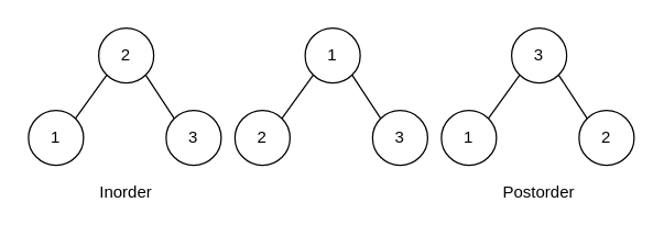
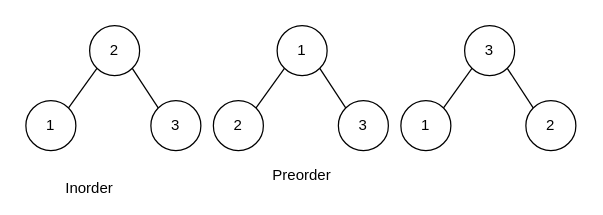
- <mxCell id="17" value="Inorder" style="text;html=1;strokeColor=none;fillColor=none;align=center;verticalAlign=middle;whiteSpace=wrap;rounded=0;" vertex="1" parent="1"><mxGeometry x="71" y="130" width="40" height="20" as="geometry" /></mxCell>
+ <mxCell id="17" value="Inorder" style="text;html=1;strokeColor=none;fillColor=none;align=center;verticalAlign=middle;whiteSpace=wrap;rounded=0;" vertex="1" parent="1"><mxGeometry x="51" y="140" width="40" height="20" as="geometry" /></mxCell>
+ <mxCell id="18" value="Preorder" style="text;html=1;strokeColor=none;fillColor=none;align=center;verticalAlign=middle;whiteSpace=wrap;rounded=0;" vertex="1" parent="1"><mxGeometry x="221" y="130" width="40" height="20" as="geometry" /></mxCell>
- <mxCell id="19" value="Postorder" style="text;html=1;strokeColor=none;fillColor=none;align=center;verticalAlign=middle;whiteSpace=wrap;rounded=0;" vertex="1" parent="1"><mxGeometry x="371" y="130" width="40" height="20" as="geometry" /></mxCell>
